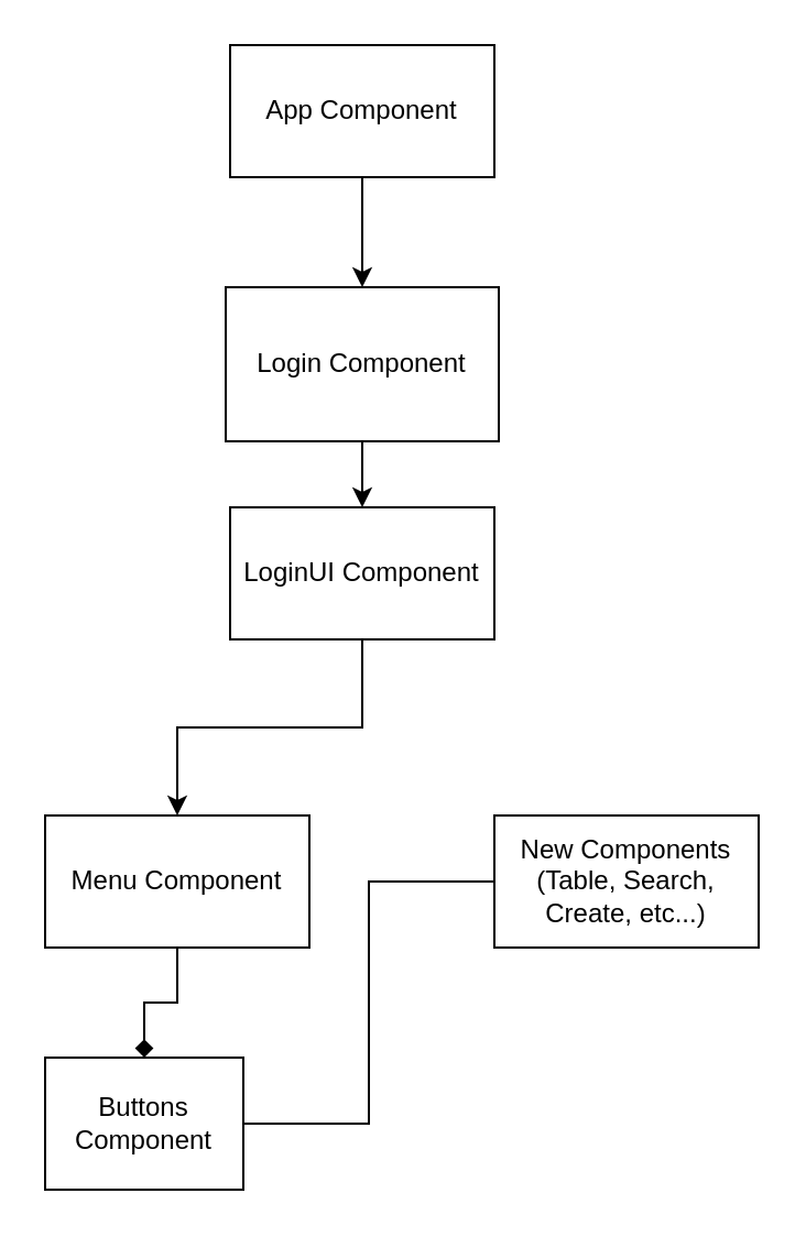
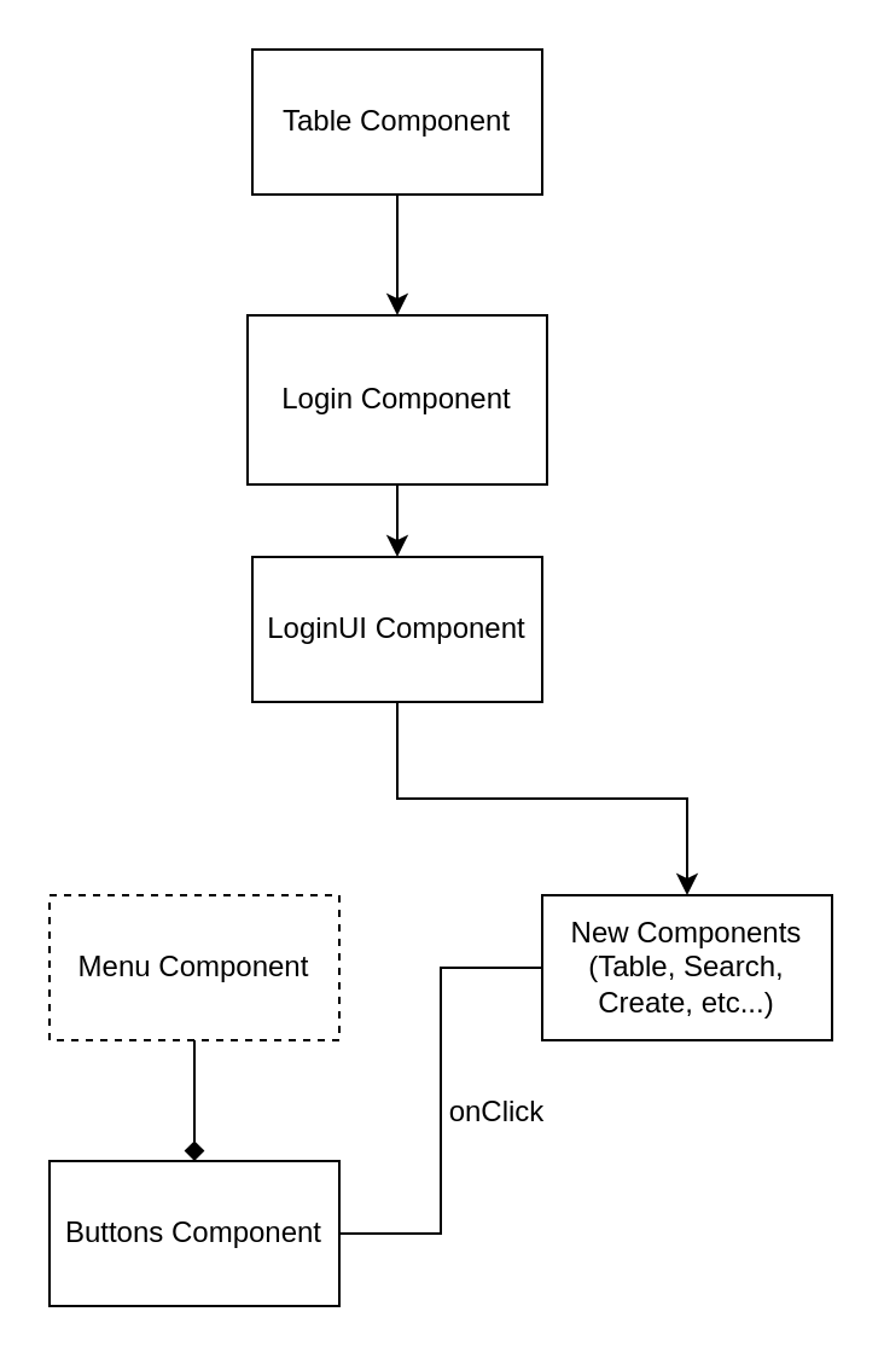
- <mxCell id="14" value="App Component" style="whiteSpace=wrap;html=1;rounded=0;" vertex="1" parent="1"><mxGeometry x="104" y="20" width="120" height="60" as="geometry" /></mxCell>
+ <mxCell id="14" value="Table Component" style="whiteSpace=wrap;html=1;rounded=0;" vertex="1" parent="1"><mxGeometry x="104" y="20" width="120" height="60" as="geometry" /></mxCell>
- <mxCell id="4" value="" style="edgeStyle=orthogonalEdgeStyle;rounded=0;orthogonalLoop=1;jettySize=auto;html=1;" edge="1" parent="1" source="6" target="8"><mxGeometry relative="1" as="geometry" /></mxCell>
+ <mxCell id="5" value="" style="edgeStyle=orthogonalEdgeStyle;rounded=0;orthogonalLoop=1;jettySize=auto;html=1;" edge="1" parent="1" source="6" target="9"><mxGeometry relative="1" as="geometry" /></mxCell>
- <mxCell id="8" value="Menu Component" style="whiteSpace=wrap;html=1;rounded=0;" vertex="1" parent="1"><mxGeometry x="20" y="370" width="120" height="60" as="geometry" /></mxCell>
+ <mxCell id="8" value="Menu Component" style="whiteSpace=wrap;html=1;rounded=0;dashed=1;" vertex="1" parent="1"><mxGeometry x="20" y="370" width="120" height="60" as="geometry" /></mxCell>
+ <mxCell id="12" value="onClick" style="text;html=1;align=center;verticalAlign=middle;resizable=0;points=[];autosize=1;strokeColor=none;fillColor=none;" vertex="1" parent="1"><mxGeometry x="180" y="450" width="50" height="20" as="geometry" /></mxCell>
- <mxCell id="11" value="Buttons Component" style="whiteSpace=wrap;html=1;rounded=0;" vertex="1" parent="1"><mxGeometry x="20" y="480" width="90" height="60" as="geometry" /></mxCell>
+ <mxCell id="11" value="Buttons Component" style="whiteSpace=wrap;html=1;rounded=0;" vertex="1" parent="1"><mxGeometry x="20" y="480" width="120" height="60" as="geometry" /></mxCell>
